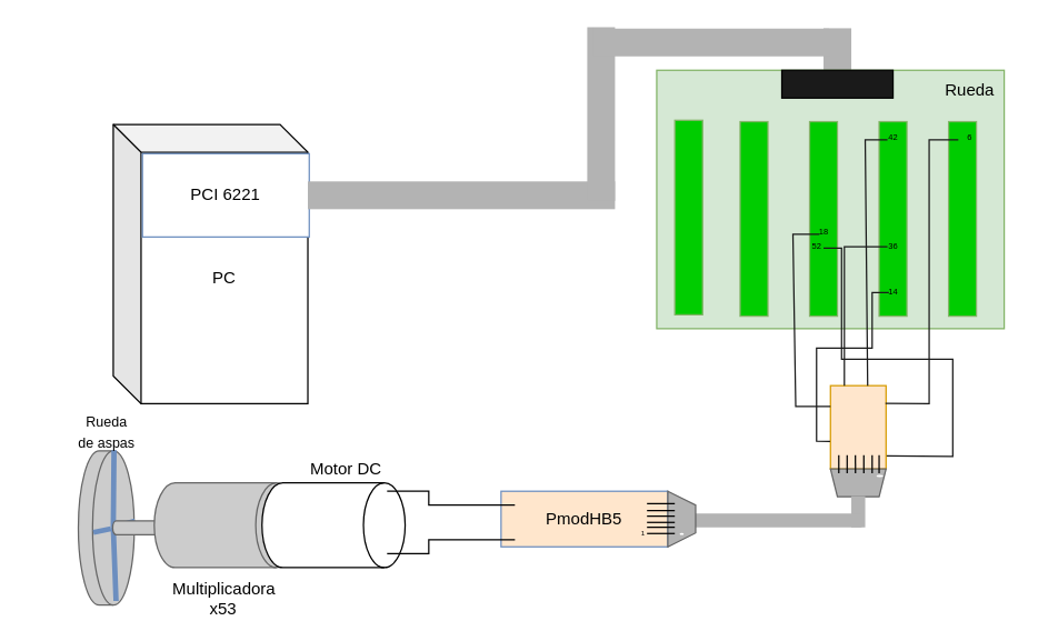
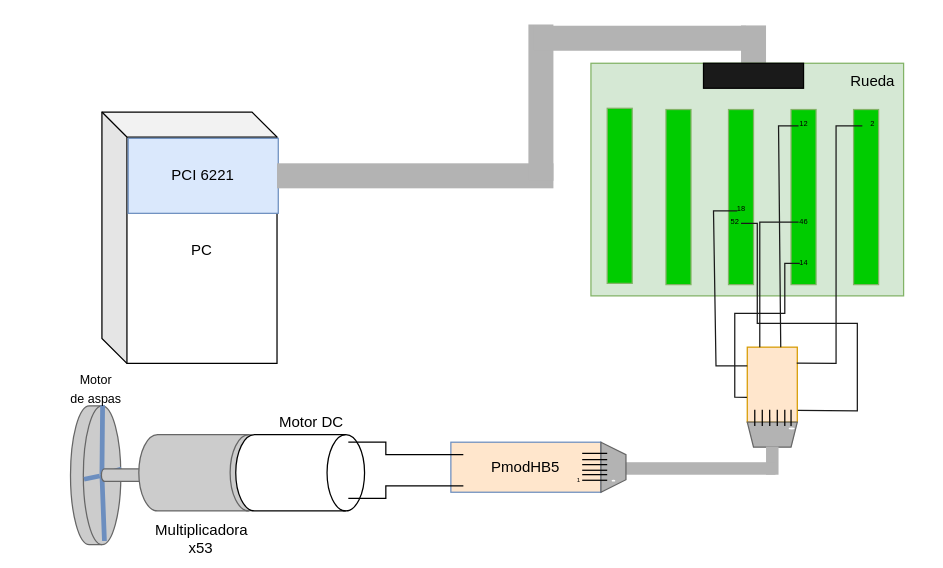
- <mxCell id="50" value="&lt;font style=&quot;font-size: 6px;&quot;&gt;42&lt;/font&gt;" style="text;html=1;align=center;verticalAlign=middle;resizable=0;points=[];autosize=1;strokeColor=none;fillColor=none;" vertex="1" parent="1"><mxGeometry x="627" y="82" width="30" height="30" as="geometry" /></mxCell>
+ <mxCell id="50" value="&lt;font style=&quot;font-size: 6px;&quot;&gt;12&lt;/font&gt;" style="text;html=1;align=center;verticalAlign=middle;resizable=0;points=[];autosize=1;strokeColor=none;fillColor=none;" vertex="1" parent="1"><mxGeometry x="627" y="82" width="30" height="30" as="geometry" /></mxCell>
- <mxCell id="48" value="&lt;font style=&quot;font-size: 6px;&quot;&gt;6&lt;/font&gt;" style="text;html=1;align=center;verticalAlign=middle;resizable=0;points=[];autosize=1;strokeColor=none;fillColor=none;" vertex="1" parent="1"><mxGeometry x="682" y="82" width="30" height="30" as="geometry" /></mxCell>
+ <mxCell id="48" value="&lt;font style=&quot;font-size: 6px;&quot;&gt;2&lt;/font&gt;" style="text;html=1;align=center;verticalAlign=middle;resizable=0;points=[];autosize=1;strokeColor=none;fillColor=none;" vertex="1" parent="1"><mxGeometry x="682" y="82" width="30" height="30" as="geometry" /></mxCell>
- <mxCell id="14" value="PCI 6221" style="rounded=0;whiteSpace=wrap;html=1;fillColor=#ffffff;strokeColor=#6c8ebf;" parent="1" vertex="1"><mxGeometry x="102" y="110" width="120" height="60" as="geometry" /></mxCell>
+ <mxCell id="14" value="PCI 6221" style="rounded=0;whiteSpace=wrap;html=1;fillColor=#dae8fc;strokeColor=#6c8ebf;" parent="1" vertex="1"><mxGeometry x="102" y="110" width="120" height="60" as="geometry" /></mxCell>
- <mxCell id="47" value="&lt;font style=&quot;font-size: 6px;&quot;&gt;36&lt;/font&gt;" style="text;html=1;align=center;verticalAlign=middle;resizable=0;points=[];autosize=1;strokeColor=none;fillColor=none;" vertex="1" parent="1"><mxGeometry x="627" y="160" width="30" height="30" as="geometry" /></mxCell>
+ <mxCell id="47" value="&lt;font style=&quot;font-size: 6px;&quot;&gt;46&lt;/font&gt;" style="text;html=1;align=center;verticalAlign=middle;resizable=0;points=[];autosize=1;strokeColor=none;fillColor=none;" vertex="1" parent="1"><mxGeometry x="627" y="160" width="30" height="30" as="geometry" /></mxCell>
- <mxCell id="61" value="&lt;font style=&quot;font-size: 10px;&quot;&gt;Rueda &lt;br style=&quot;&quot;&gt;de aspas&lt;/font&gt;" style="text;html=1;align=center;verticalAlign=middle;resizable=0;points=[];autosize=1;strokeColor=none;fillColor=none;" vertex="1" parent="1"><mxGeometry x="46" y="290" width="60" height="40" as="geometry" /></mxCell>
+ <mxCell id="61" value="&lt;font style=&quot;font-size: 10px;&quot;&gt;Motor &lt;br style=&quot;&quot;&gt;de aspas&lt;/font&gt;" style="text;html=1;align=center;verticalAlign=middle;resizable=0;points=[];autosize=1;strokeColor=none;fillColor=none;" vertex="1" parent="1"><mxGeometry x="46" y="290" width="60" height="40" as="geometry" /></mxCell>
